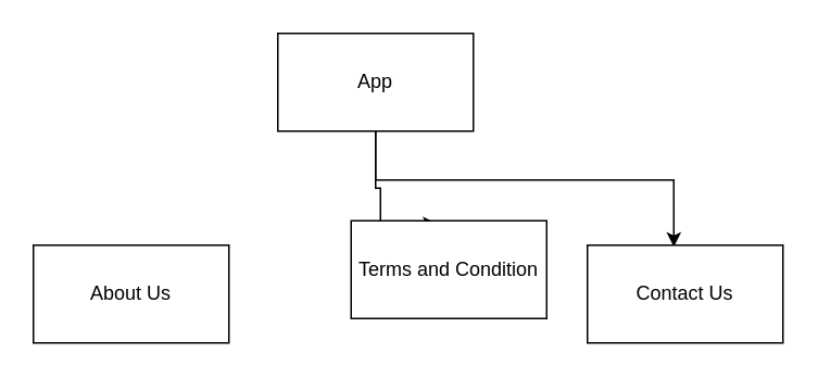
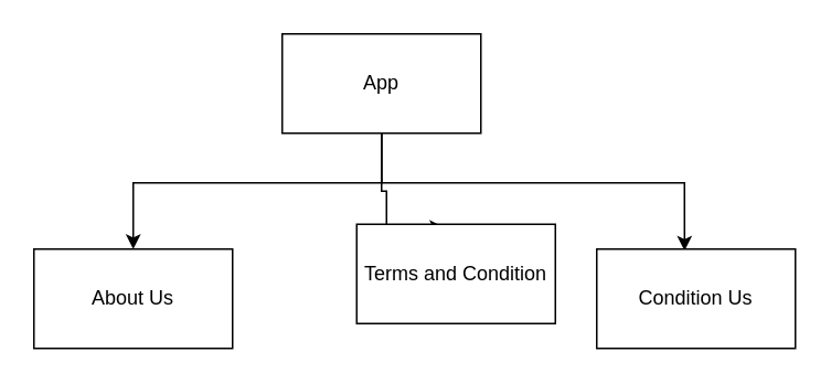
+ <mxCell id="2" style="edgeStyle=orthogonalEdgeStyle;rounded=0;orthogonalLoop=1;jettySize=auto;html=1;entryX=0.5;entryY=0;entryDx=0;entryDy=0;" edge="1" parent="1" source="5" target="6"><mxGeometry relative="1" as="geometry"><Array as="points"><mxPoint x="230" y="110" /><mxPoint x="80" y="110" /></Array></mxGeometry></mxCell>
- <mxCell id="8" value="Contact Us" style="rounded=0;whiteSpace=wrap;html=1;" vertex="1" parent="1"><mxGeometry x="360" y="150" width="120" height="60" as="geometry" /></mxCell>
+ <mxCell id="8" value="Condition Us" style="rounded=0;whiteSpace=wrap;html=1;" vertex="1" parent="1"><mxGeometry x="360" y="150" width="120" height="60" as="geometry" /></mxCell>
